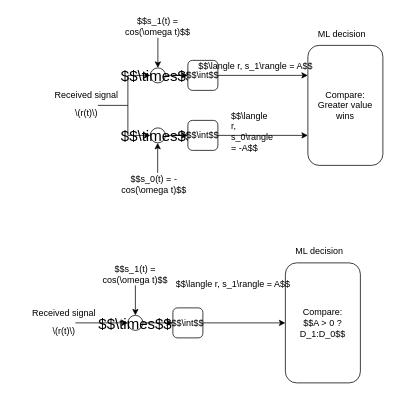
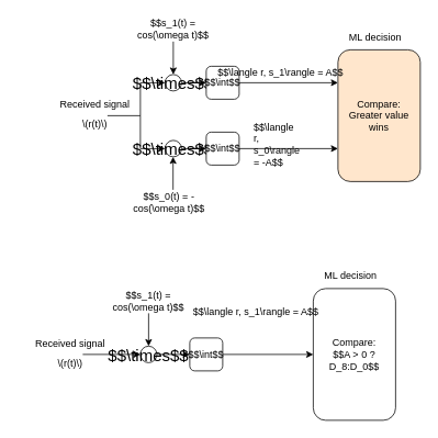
- <mxCell id="15" value="&lt;div&gt;Compare:&lt;/div&gt;&lt;div&gt;Greater value wins&lt;br&gt;&lt;/div&gt;" style="rounded=1;whiteSpace=wrap;html=1;fontSize=12;" vertex="1" parent="1"><mxGeometry x="410" y="60" width="100" height="160" as="geometry" /></mxCell>
+ <mxCell id="15" value="&lt;div&gt;Compare:&lt;/div&gt;&lt;div&gt;Greater value wins&lt;br&gt;&lt;/div&gt;" style="rounded=1;whiteSpace=wrap;html=1;fontSize=12;fillColor=#ffe6cc;" vertex="1" parent="1"><mxGeometry x="410" y="60" width="100" height="160" as="geometry" /></mxCell>
- <mxCell id="25" value="&lt;div&gt;Compare:&lt;/div&gt;&lt;div&gt;$$A &amp;gt; 0 ? D_1:D_0$$&lt;br&gt;&lt;/div&gt;" style="rounded=1;whiteSpace=wrap;html=1;fontSize=12;" vertex="1" parent="1"><mxGeometry x="380" y="350" width="100" height="160" as="geometry" /></mxCell>
+ <mxCell id="25" value="&lt;div&gt;Compare:&lt;/div&gt;&lt;div&gt;$$A &amp;gt; 0 ? D_8:D_0$$&lt;br&gt;&lt;/div&gt;" style="rounded=1;whiteSpace=wrap;html=1;fontSize=12;" vertex="1" parent="1"><mxGeometry x="380" y="350" width="100" height="160" as="geometry" /></mxCell>
